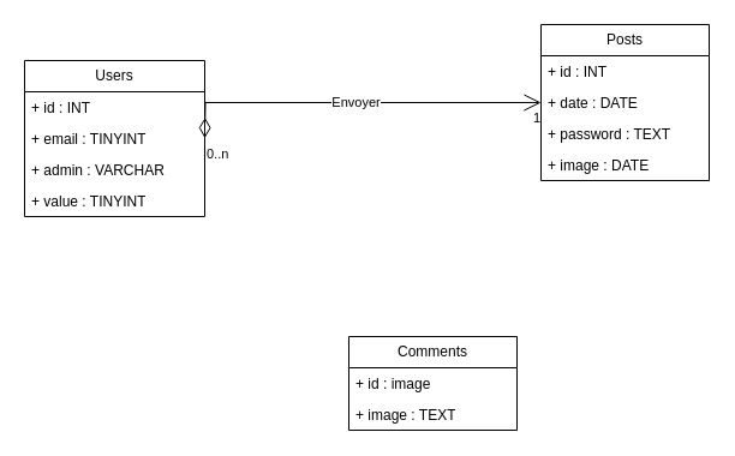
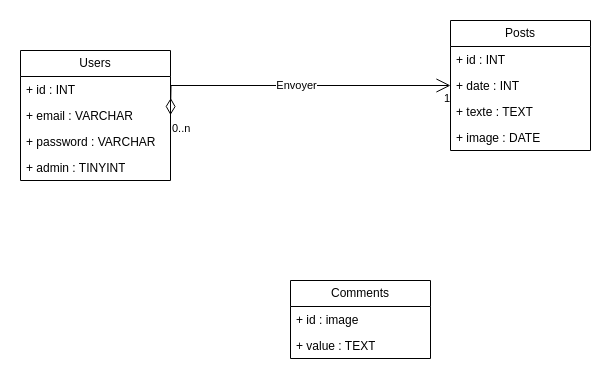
- <mxCell id="9" value="+ date : DATE" style="text;strokeColor=none;fillColor=none;align=left;verticalAlign=top;spacingLeft=4;spacingRight=4;overflow=hidden;rotatable=0;points=[[0,0.5],[1,0.5]];portConstraint=eastwest;whiteSpace=wrap;html=1;" parent="7" vertex="1"><mxGeometry y="52" width="140" height="26" as="geometry" /></mxCell>
+ <mxCell id="9" value="+ date : INT" style="text;strokeColor=none;fillColor=none;align=left;verticalAlign=top;spacingLeft=4;spacingRight=4;overflow=hidden;rotatable=0;points=[[0,0.5],[1,0.5]];portConstraint=eastwest;whiteSpace=wrap;html=1;" parent="7" vertex="1"><mxGeometry y="52" width="140" height="26" as="geometry" /></mxCell>
- <mxCell id="10" value="+ password : TEXT" style="text;strokeColor=none;fillColor=none;align=left;verticalAlign=top;spacingLeft=4;spacingRight=4;overflow=hidden;rotatable=0;points=[[0,0.5],[1,0.5]];portConstraint=eastwest;whiteSpace=wrap;html=1;" parent="7" vertex="1"><mxGeometry y="78" width="140" height="26" as="geometry" /></mxCell>
+ <mxCell id="10" value="+ texte : TEXT" style="text;strokeColor=none;fillColor=none;align=left;verticalAlign=top;spacingLeft=4;spacingRight=4;overflow=hidden;rotatable=0;points=[[0,0.5],[1,0.5]];portConstraint=eastwest;whiteSpace=wrap;html=1;" parent="7" vertex="1"><mxGeometry y="78" width="140" height="26" as="geometry" /></mxCell>
- <mxCell id="4" value="+ email : TINYINT" style="text;strokeColor=none;fillColor=none;align=left;verticalAlign=top;spacingLeft=4;spacingRight=4;overflow=hidden;rotatable=0;points=[[0,0.5],[1,0.5]];portConstraint=eastwest;whiteSpace=wrap;html=1;" parent="2" vertex="1"><mxGeometry y="52" width="150" height="26" as="geometry" /></mxCell>
+ <mxCell id="4" value="+ email : VARCHAR" style="text;strokeColor=none;fillColor=none;align=left;verticalAlign=top;spacingLeft=4;spacingRight=4;overflow=hidden;rotatable=0;points=[[0,0.5],[1,0.5]];portConstraint=eastwest;whiteSpace=wrap;html=1;" parent="2" vertex="1"><mxGeometry y="52" width="150" height="26" as="geometry" /></mxCell>
- <mxCell id="5" value="+ admin : VARCHAR" style="text;strokeColor=none;fillColor=none;align=left;verticalAlign=top;spacingLeft=4;spacingRight=4;overflow=hidden;rotatable=0;points=[[0,0.5],[1,0.5]];portConstraint=eastwest;whiteSpace=wrap;html=1;" parent="2" vertex="1"><mxGeometry y="78" width="150" height="26" as="geometry" /></mxCell>
+ <mxCell id="5" value="+ password : VARCHAR" style="text;strokeColor=none;fillColor=none;align=left;verticalAlign=top;spacingLeft=4;spacingRight=4;overflow=hidden;rotatable=0;points=[[0,0.5],[1,0.5]];portConstraint=eastwest;whiteSpace=wrap;html=1;" parent="2" vertex="1"><mxGeometry y="78" width="150" height="26" as="geometry" /></mxCell>
- <mxCell id="6" value="+ value : TINYINT" style="text;strokeColor=none;fillColor=none;align=left;verticalAlign=top;spacingLeft=4;spacingRight=4;overflow=hidden;rotatable=0;points=[[0,0.5],[1,0.5]];portConstraint=eastwest;whiteSpace=wrap;html=1;" parent="2" vertex="1"><mxGeometry y="104" width="150" height="26" as="geometry" /></mxCell>
+ <mxCell id="6" value="+ admin : TINYINT" style="text;strokeColor=none;fillColor=none;align=left;verticalAlign=top;spacingLeft=4;spacingRight=4;overflow=hidden;rotatable=0;points=[[0,0.5],[1,0.5]];portConstraint=eastwest;whiteSpace=wrap;html=1;" parent="2" vertex="1"><mxGeometry y="104" width="150" height="26" as="geometry" /></mxCell>
- <mxCell id="14" value="+ image : TEXT" style="text;strokeColor=none;fillColor=none;align=left;verticalAlign=top;spacingLeft=4;spacingRight=4;overflow=hidden;rotatable=0;points=[[0,0.5],[1,0.5]];portConstraint=eastwest;whiteSpace=wrap;html=1;" parent="12" vertex="1"><mxGeometry y="52" width="140" height="26" as="geometry" /></mxCell>
+ <mxCell id="14" value="+ value : TEXT" style="text;strokeColor=none;fillColor=none;align=left;verticalAlign=top;spacingLeft=4;spacingRight=4;overflow=hidden;rotatable=0;points=[[0,0.5],[1,0.5]];portConstraint=eastwest;whiteSpace=wrap;html=1;" parent="12" vertex="1"><mxGeometry y="52" width="140" height="26" as="geometry" /></mxCell>
